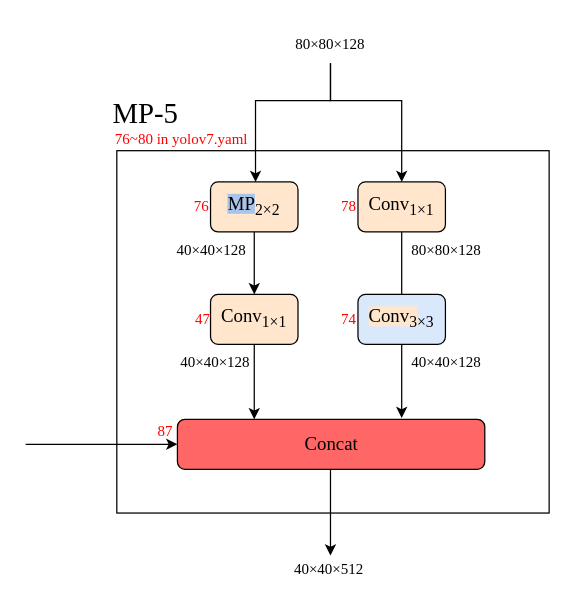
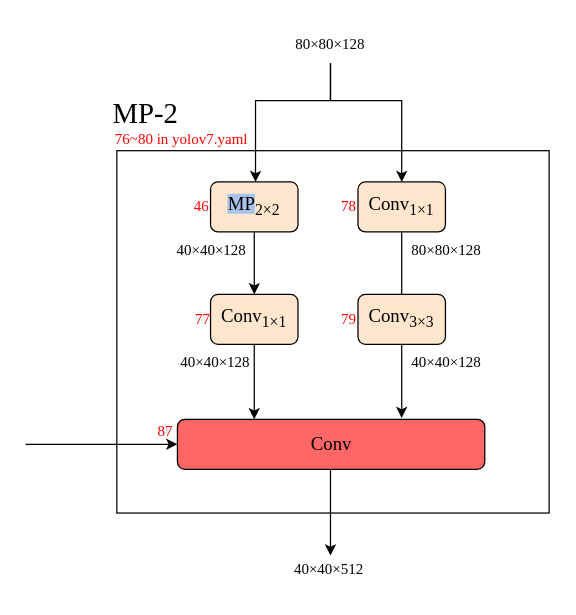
- <mxCell id="12" value="&lt;div style=&quot;text-align: center;&quot;&gt;MP-5&lt;/div&gt;" style="text;whiteSpace=wrap;html=1;fontSize=23;fontFamily=Times New Roman;fontColor=#000000;" parent="1" vertex="1"><mxGeometry x="87.5" y="70" width="130" height="40" as="geometry" /></mxCell>
+ <mxCell id="12" value="&lt;div style=&quot;text-align: center;&quot;&gt;MP-2&lt;/div&gt;" style="text;whiteSpace=wrap;html=1;fontSize=23;fontFamily=Times New Roman;fontColor=#000000;" parent="1" vertex="1"><mxGeometry x="87.5" y="70" width="130" height="40" as="geometry" /></mxCell>
- <mxCell id="8" value="&lt;font color=&quot;#ff0000&quot;&gt;76&lt;/font&gt;" style="text;html=1;strokeColor=none;fillColor=none;align=center;verticalAlign=middle;whiteSpace=wrap;rounded=0;fontFamily=Times New Roman;" parent="1" vertex="1"><mxGeometry x="151" y="150" width="20" height="30" as="geometry" /></mxCell>
+ <mxCell id="8" value="&lt;font color=&quot;#ff0000&quot;&gt;46&lt;/font&gt;" style="text;html=1;strokeColor=none;fillColor=none;align=center;verticalAlign=middle;whiteSpace=wrap;rounded=0;fontFamily=Times New Roman;" parent="1" vertex="1"><mxGeometry x="151" y="150" width="20" height="30" as="geometry" /></mxCell>
- <mxCell id="16" value="&lt;span style=&quot;color: rgb(255, 0, 0);&quot;&gt;47&lt;/span&gt;" style="text;html=1;strokeColor=none;fillColor=none;align=center;verticalAlign=middle;whiteSpace=wrap;rounded=0;fontFamily=Times New Roman;" parent="1" vertex="1"><mxGeometry x="152" y="240" width="20" height="30" as="geometry" /></mxCell>
+ <mxCell id="16" value="&lt;span style=&quot;color: rgb(255, 0, 0);&quot;&gt;77&lt;/span&gt;" style="text;html=1;strokeColor=none;fillColor=none;align=center;verticalAlign=middle;whiteSpace=wrap;rounded=0;fontFamily=Times New Roman;" parent="1" vertex="1"><mxGeometry x="152" y="240" width="20" height="30" as="geometry" /></mxCell>
- <mxCell id="20" value="&lt;font color=&quot;#ff0000&quot;&gt;74&lt;/font&gt;" style="text;html=1;strokeColor=none;fillColor=none;align=center;verticalAlign=middle;whiteSpace=wrap;rounded=0;fontFamily=Times New Roman;" parent="1" vertex="1"><mxGeometry x="269" y="240" width="20" height="30" as="geometry" /></mxCell>
+ <mxCell id="20" value="&lt;font color=&quot;#ff0000&quot;&gt;79&lt;/font&gt;" style="text;html=1;strokeColor=none;fillColor=none;align=center;verticalAlign=middle;whiteSpace=wrap;rounded=0;fontFamily=Times New Roman;" parent="1" vertex="1"><mxGeometry x="269" y="240" width="20" height="30" as="geometry" /></mxCell>
- <mxCell id="19" value="&lt;div style=&quot;font-size: 11.3pt;&quot;&gt;&lt;span style=&quot;background-color: rgb(255, 230, 204);&quot;&gt;Conv&lt;sub&gt;3&lt;/sub&gt;&lt;/span&gt;&lt;sub style=&quot;background-color: initial; border-color: var(--border-color);&quot;&gt;×3&lt;/sub&gt;&lt;/div&gt;" style="rounded=1;whiteSpace=wrap;html=1;labelBackgroundColor=none;fontSize=23;fillColor=#dae8fc;strokeColor=#000000;fontFamily=Times New Roman;" parent="1" vertex="1"><mxGeometry x="286" y="235" width="70" height="40" as="geometry" /></mxCell>
+ <mxCell id="19" value="&lt;div style=&quot;font-size: 11.3pt;&quot;&gt;&lt;span style=&quot;background-color: rgb(255, 230, 204);&quot;&gt;Conv&lt;sub&gt;3&lt;/sub&gt;&lt;/span&gt;&lt;sub style=&quot;background-color: initial; border-color: var(--border-color);&quot;&gt;×3&lt;/sub&gt;&lt;/div&gt;" style="rounded=1;whiteSpace=wrap;html=1;labelBackgroundColor=none;fontSize=23;fillColor=#FFE6CC;strokeColor=#000000;fontFamily=Times New Roman;" parent="1" vertex="1"><mxGeometry x="286" y="235" width="70" height="40" as="geometry" /></mxCell>
- <mxCell id="23" value="&lt;div style=&quot;font-size: 11.3pt;&quot;&gt;&lt;span style=&quot;background-color: rgb(255, 102, 102);&quot;&gt;Concat&lt;/span&gt;&lt;/div&gt;" style="rounded=1;whiteSpace=wrap;html=1;labelBackgroundColor=none;fontSize=23;fillColor=#FF6666;fontFamily=Times New Roman;" parent="1" vertex="1"><mxGeometry x="141.5" y="335" width="246" height="40" as="geometry" /></mxCell>
+ <mxCell id="23" value="&lt;div style=&quot;font-size: 11.3pt;&quot;&gt;&lt;span style=&quot;background-color: rgb(255, 102, 102);&quot;&gt;Conv&lt;/span&gt;&lt;/div&gt;" style="rounded=1;whiteSpace=wrap;html=1;labelBackgroundColor=none;fontSize=23;fillColor=#FF6666;fontFamily=Times New Roman;" parent="1" vertex="1"><mxGeometry x="141.5" y="335" width="246" height="40" as="geometry" /></mxCell>
